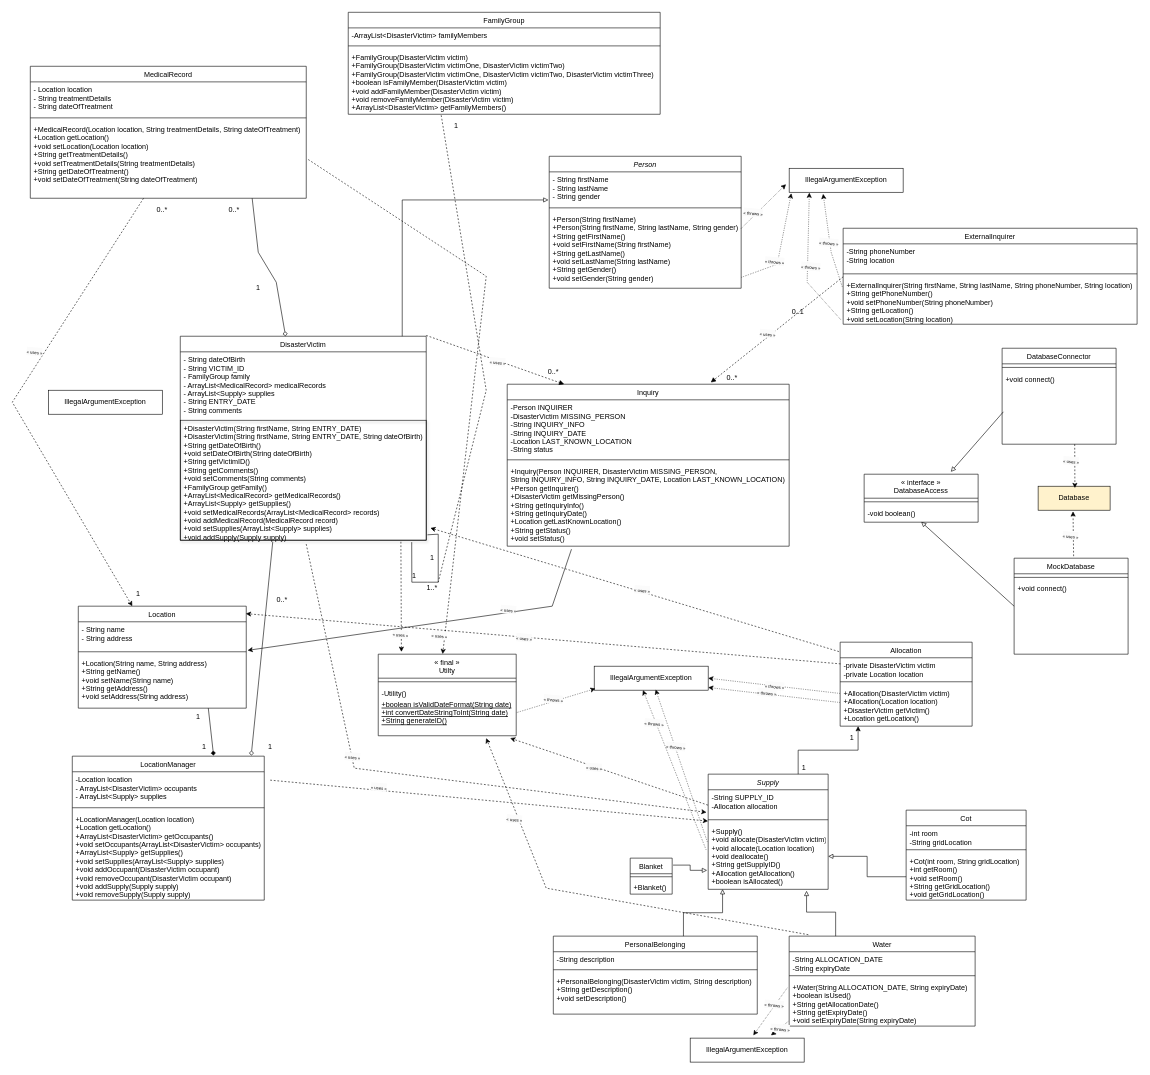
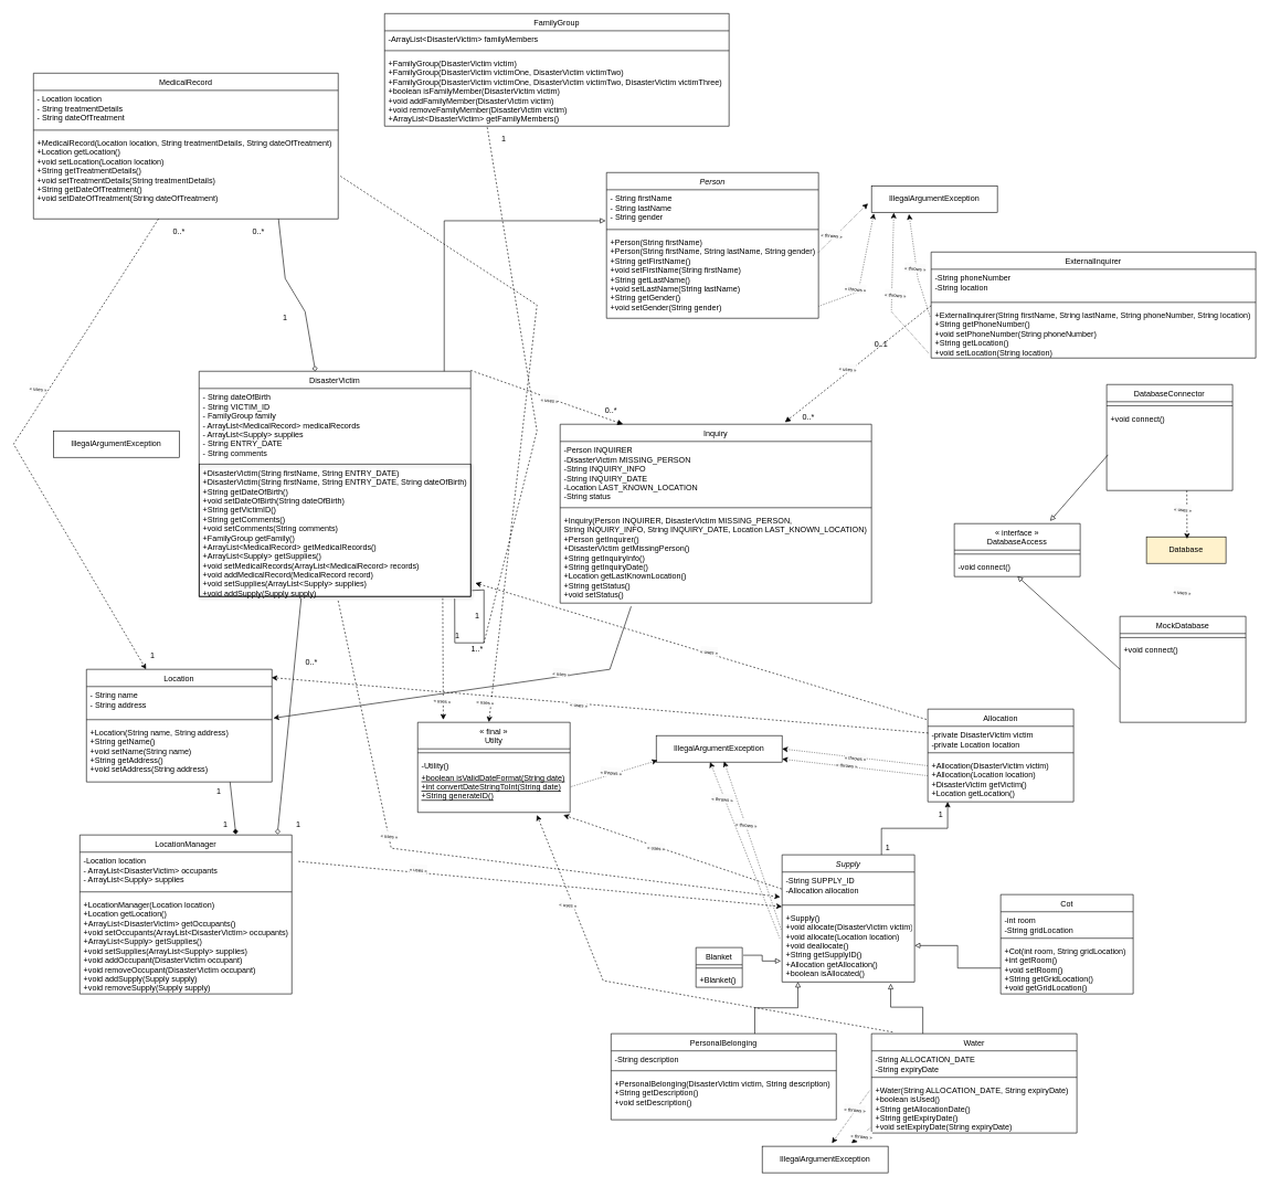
- <mxCell id="167" value="-void boolean()" style="text;align=left;verticalAlign=top;spacingLeft=4;spacingRight=4;overflow=hidden;rotatable=0;points=[[0,0.5],[1,0.5]];portConstraint=eastwest;rounded=0;shadow=0;html=0;" vertex="1" parent="165"><mxGeometry y="52" width="190" height="28" as="geometry" /></mxCell>
+ <mxCell id="167" value="-void connect()" style="text;align=left;verticalAlign=top;spacingLeft=4;spacingRight=4;overflow=hidden;rotatable=0;points=[[0,0.5],[1,0.5]];portConstraint=eastwest;rounded=0;shadow=0;html=0;" vertex="1" parent="165"><mxGeometry y="52" width="190" height="28" as="geometry" /></mxCell>
- <mxCell id="174" value="" style="edgeStyle=none;orthogonalLoop=1;jettySize=auto;html=1;rounded=0;entryX=0.485;entryY=1.049;entryDx=0;entryDy=0;entryPerimeter=0;exitX=0.522;exitY=-0.021;exitDx=0;exitDy=0;exitPerimeter=0;dashed=1;" edge="1" parent="1" source="171" target="125"><mxGeometry width="80" relative="1" as="geometry"><mxPoint x="1620" y="870" as="sourcePoint" /><mxPoint x="1700" y="870" as="targetPoint" /><Array as="points" /></mxGeometry></mxCell>
